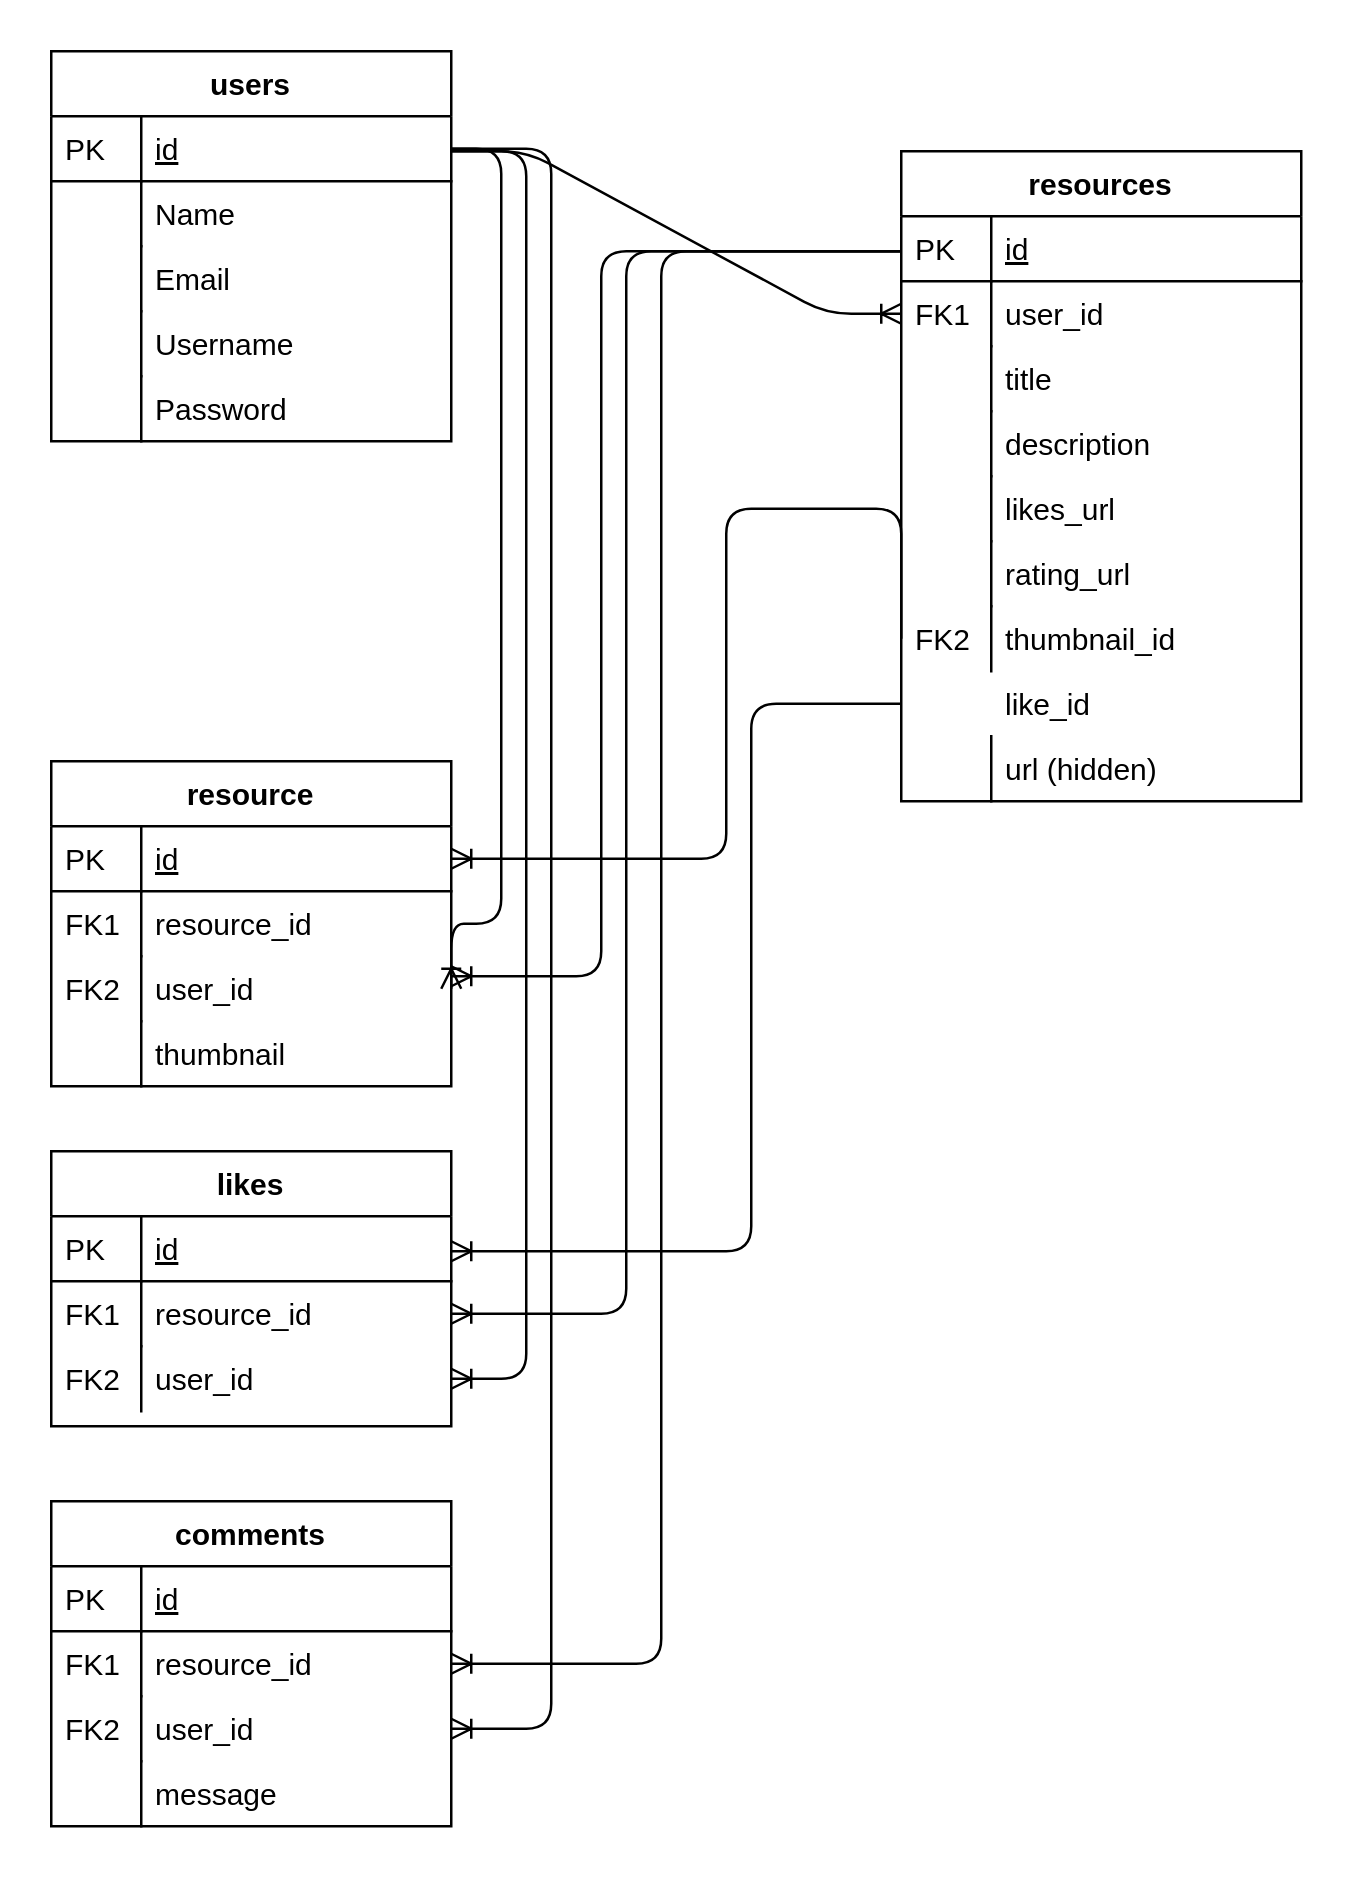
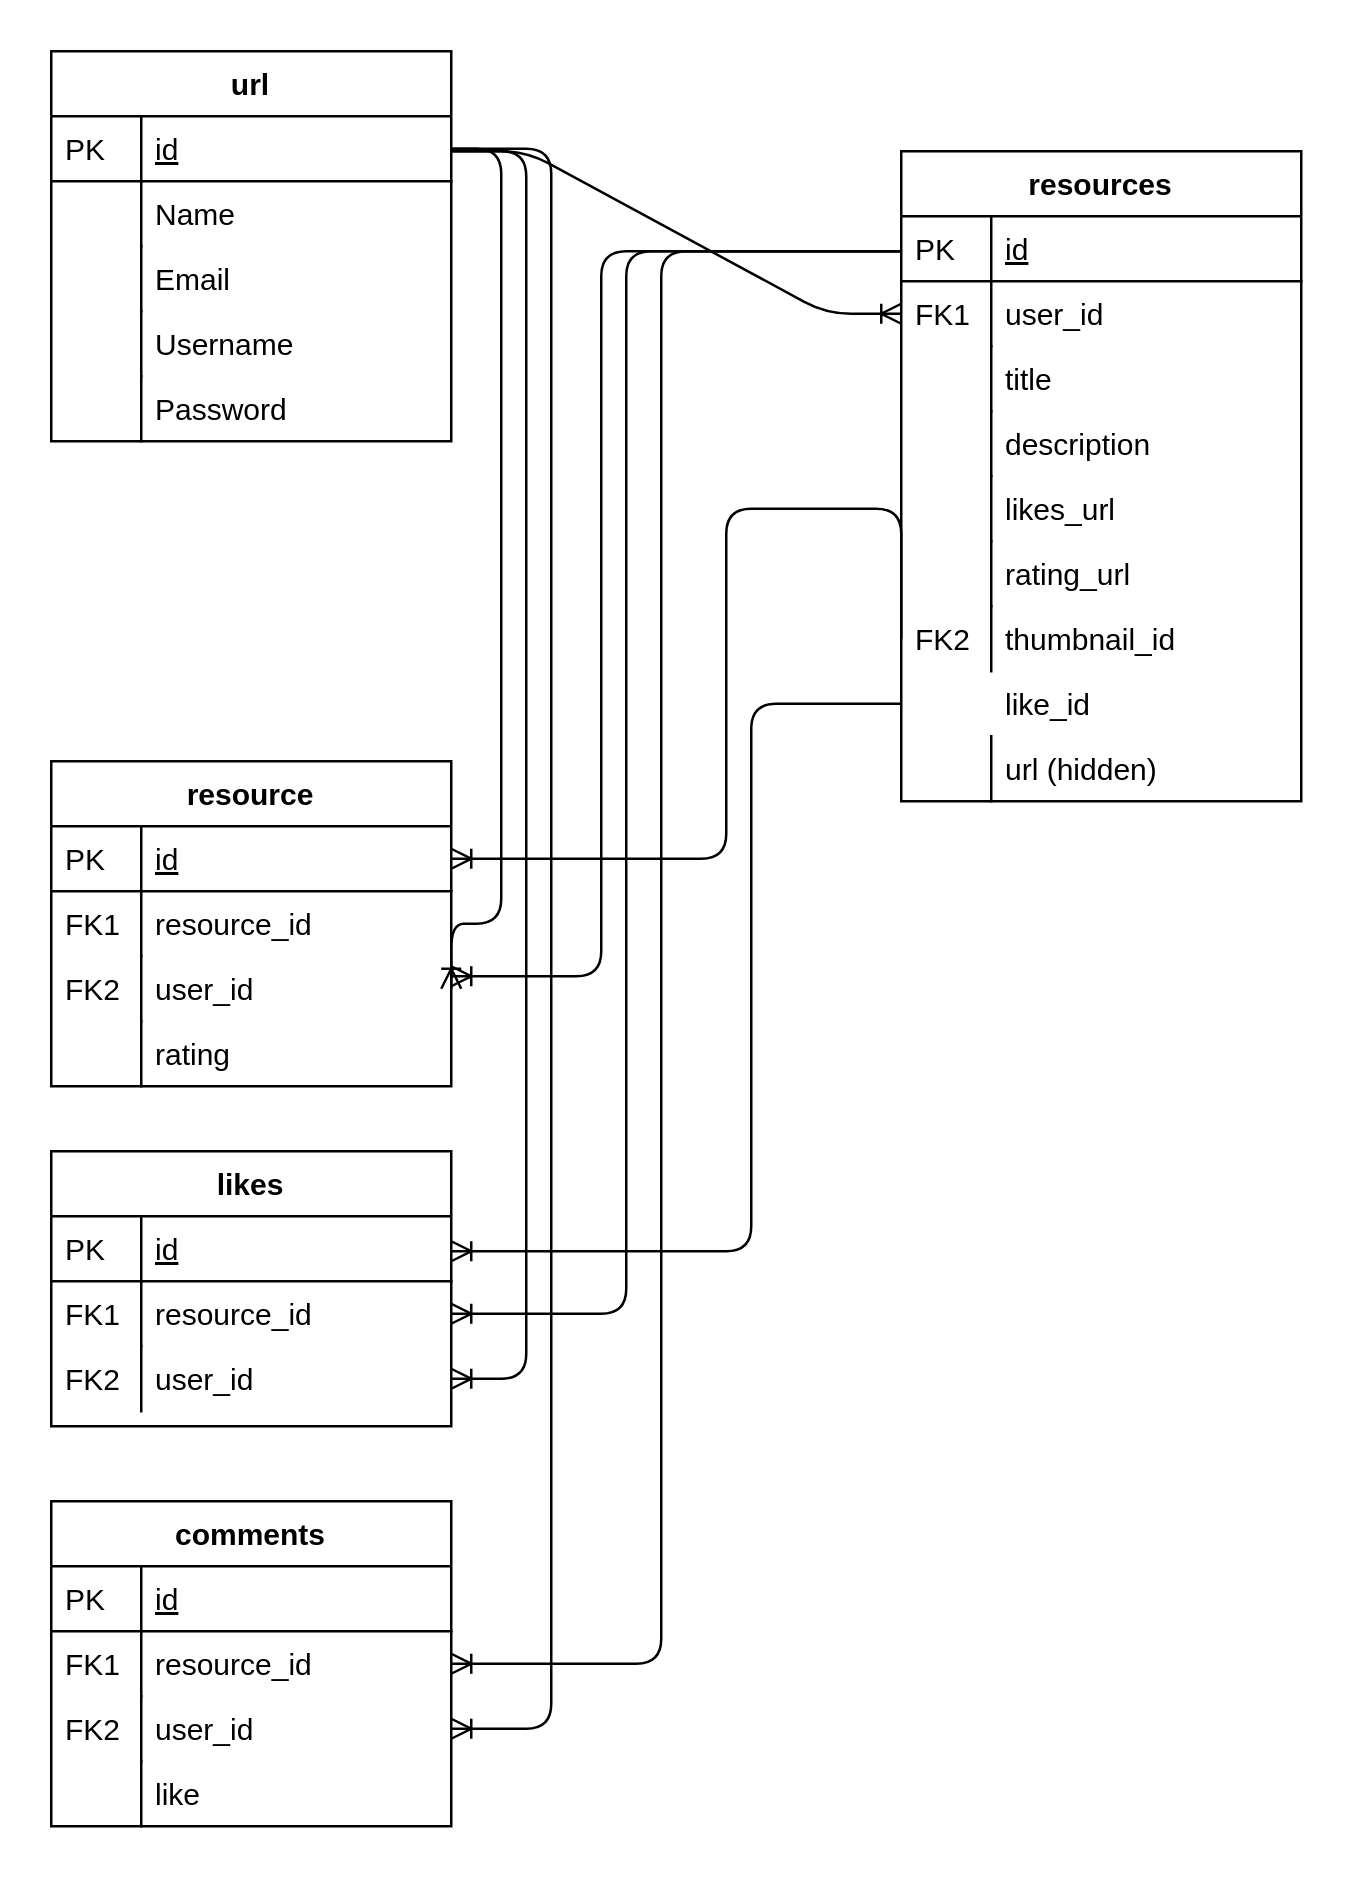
- <mxCell id="2" value="users" style="swimlane;fontStyle=1;childLayout=stackLayout;horizontal=1;startSize=26;horizontalStack=0;resizeParent=1;resizeLast=0;collapsible=1;marginBottom=0;rounded=0;shadow=0;strokeWidth=1;" parent="1" vertex="1"><mxGeometry x="20" y="20" width="160" height="156" as="geometry"><mxRectangle x="20" y="80" width="160" height="26" as="alternateBounds" /></mxGeometry></mxCell>
+ <mxCell id="2" value="url" style="swimlane;fontStyle=1;childLayout=stackLayout;horizontal=1;startSize=26;horizontalStack=0;resizeParent=1;resizeLast=0;collapsible=1;marginBottom=0;rounded=0;shadow=0;strokeWidth=1;" parent="1" vertex="1"><mxGeometry x="20" y="20" width="160" height="156" as="geometry"><mxRectangle x="20" y="80" width="160" height="26" as="alternateBounds" /></mxGeometry></mxCell>
- <mxCell id="54" value="thumbnail" style="shape=partialRectangle;top=0;left=0;right=0;bottom=0;align=left;verticalAlign=top;fillColor=none;spacingLeft=40;spacingRight=4;overflow=hidden;rotatable=0;points=[[0,0.5],[1,0.5]];portConstraint=eastwest;dropTarget=0;rounded=0;shadow=0;strokeWidth=1;" vertex="1" parent="47"><mxGeometry y="104" width="160" height="26" as="geometry" /></mxCell>
+ <mxCell id="54" value="rating" style="shape=partialRectangle;top=0;left=0;right=0;bottom=0;align=left;verticalAlign=top;fillColor=none;spacingLeft=40;spacingRight=4;overflow=hidden;rotatable=0;points=[[0,0.5],[1,0.5]];portConstraint=eastwest;dropTarget=0;rounded=0;shadow=0;strokeWidth=1;" vertex="1" parent="47"><mxGeometry y="104" width="160" height="26" as="geometry" /></mxCell>
- <mxCell id="45" value="message" style="shape=partialRectangle;top=0;left=0;right=0;bottom=0;align=left;verticalAlign=top;fillColor=none;spacingLeft=40;spacingRight=4;overflow=hidden;rotatable=0;points=[[0,0.5],[1,0.5]];portConstraint=eastwest;dropTarget=0;rounded=0;shadow=0;strokeWidth=1;" vertex="1" parent="38"><mxGeometry y="104" width="160" height="26" as="geometry" /></mxCell>
+ <mxCell id="45" value="like" style="shape=partialRectangle;top=0;left=0;right=0;bottom=0;align=left;verticalAlign=top;fillColor=none;spacingLeft=40;spacingRight=4;overflow=hidden;rotatable=0;points=[[0,0.5],[1,0.5]];portConstraint=eastwest;dropTarget=0;rounded=0;shadow=0;strokeWidth=1;" vertex="1" parent="38"><mxGeometry y="104" width="160" height="26" as="geometry" /></mxCell>
